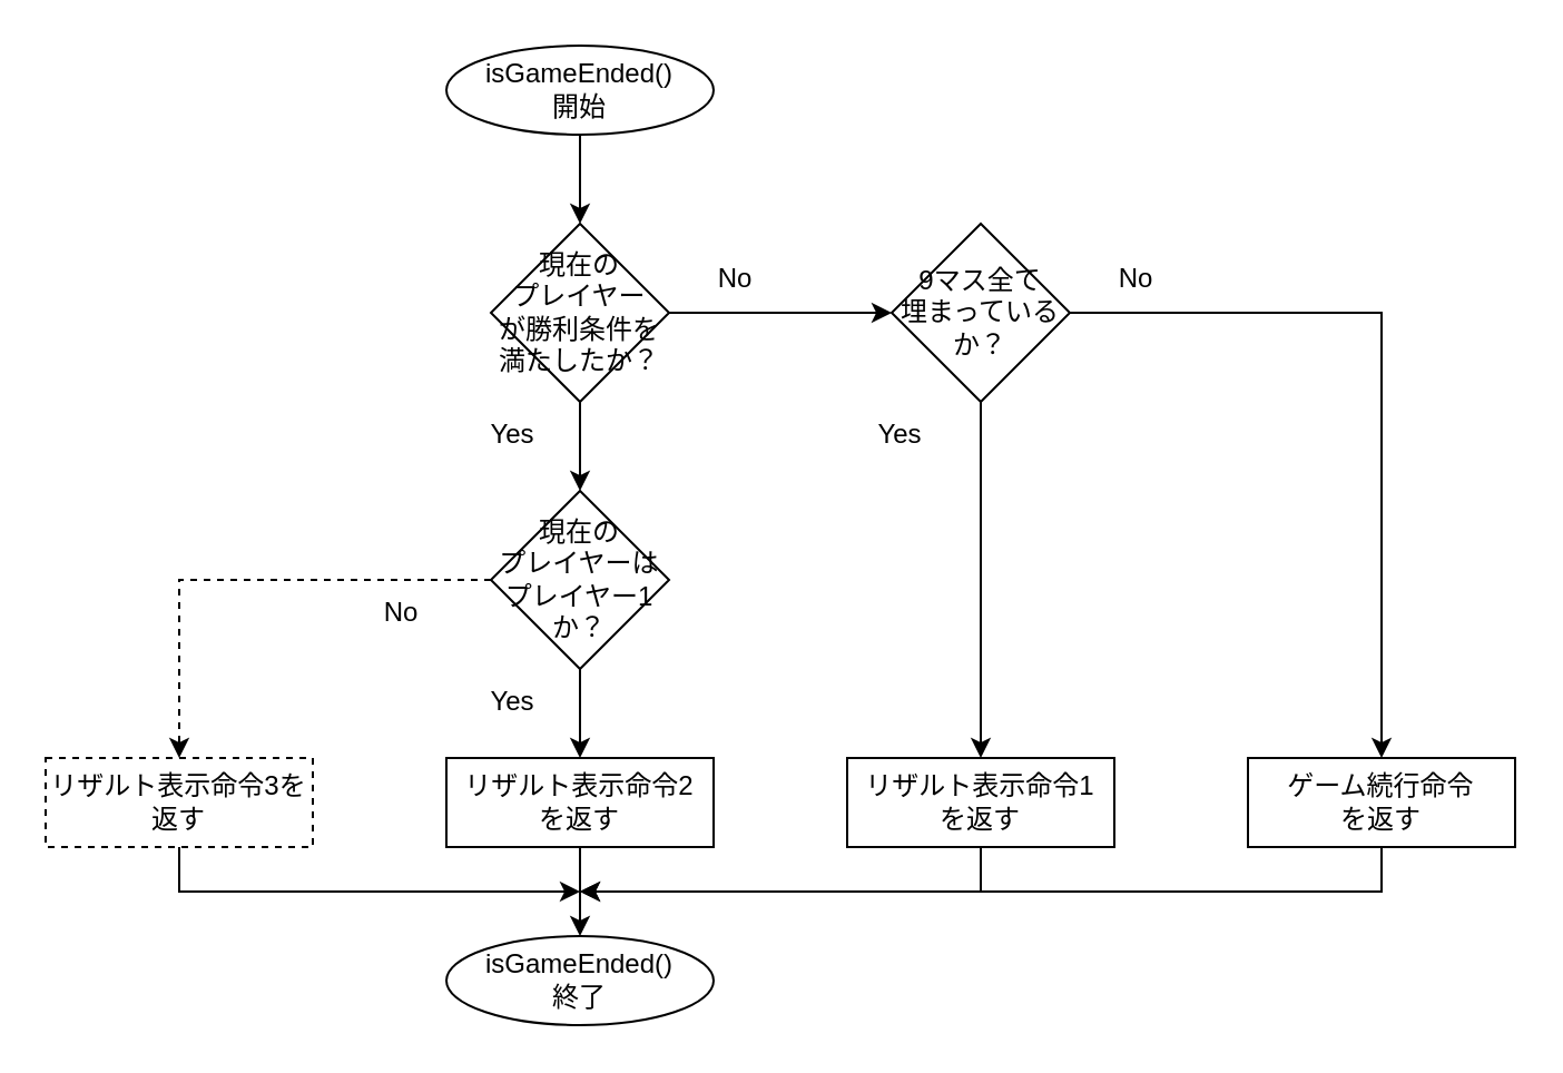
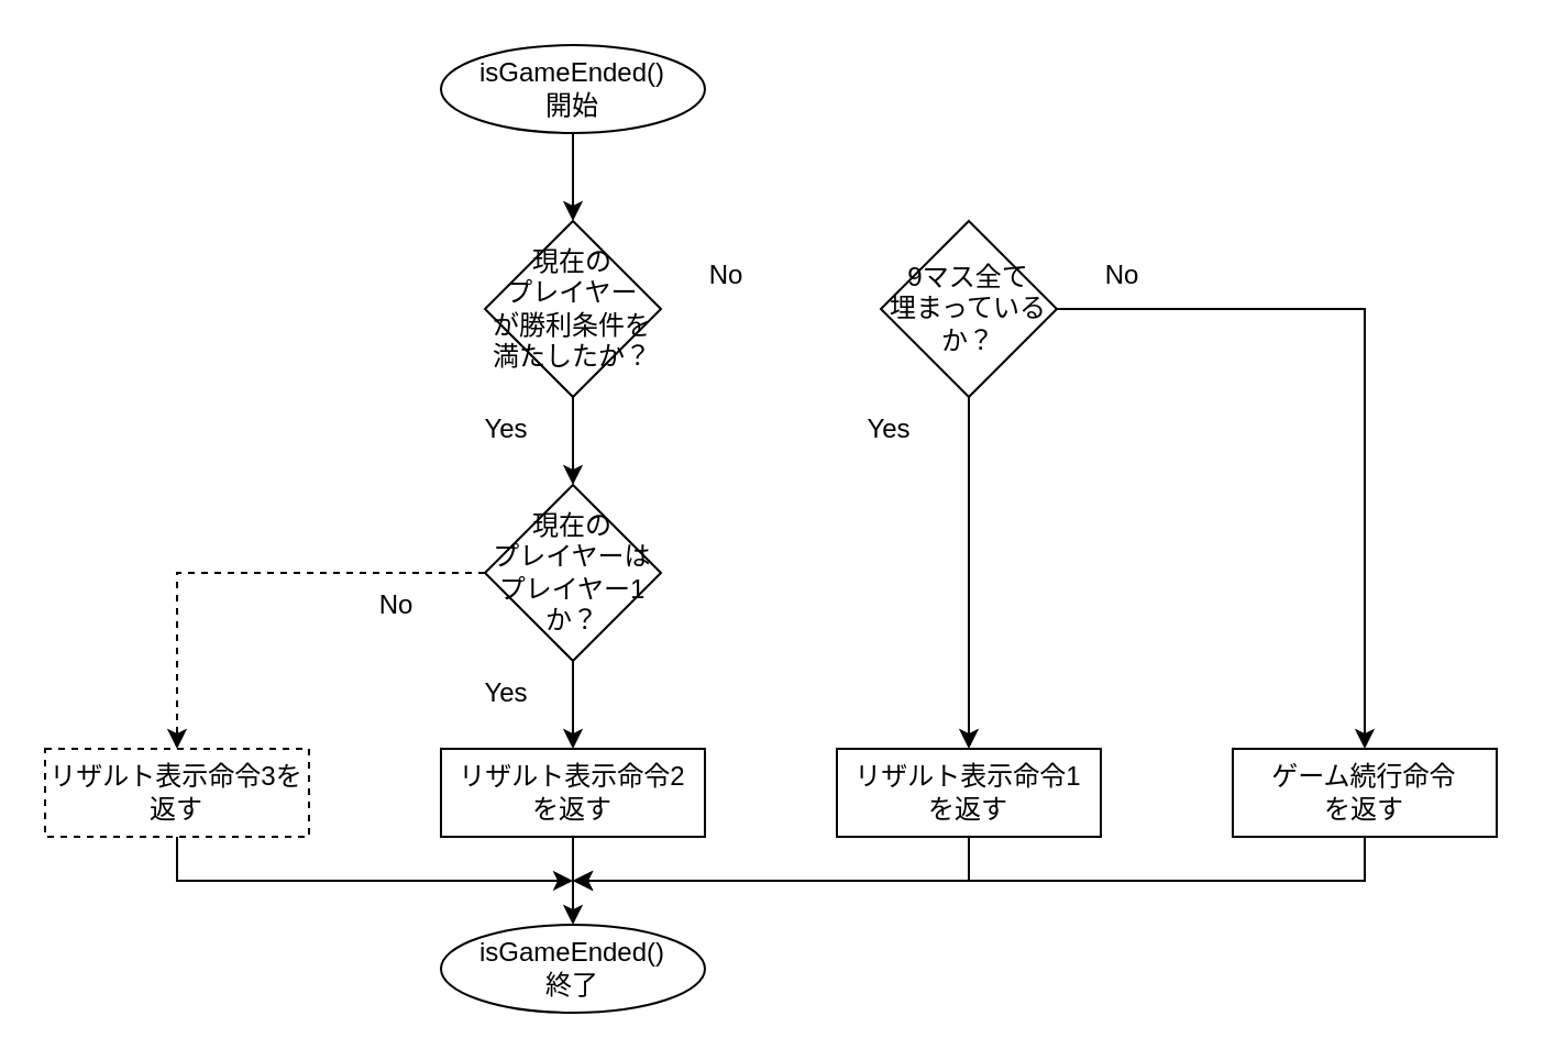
- <mxCell id="4" style="edgeStyle=orthogonalEdgeStyle;rounded=0;orthogonalLoop=1;jettySize=auto;html=1;exitX=1;exitY=0.5;exitDx=0;exitDy=0;" parent="1" source="6" target="9" edge="1"><mxGeometry relative="1" as="geometry" /></mxCell>
